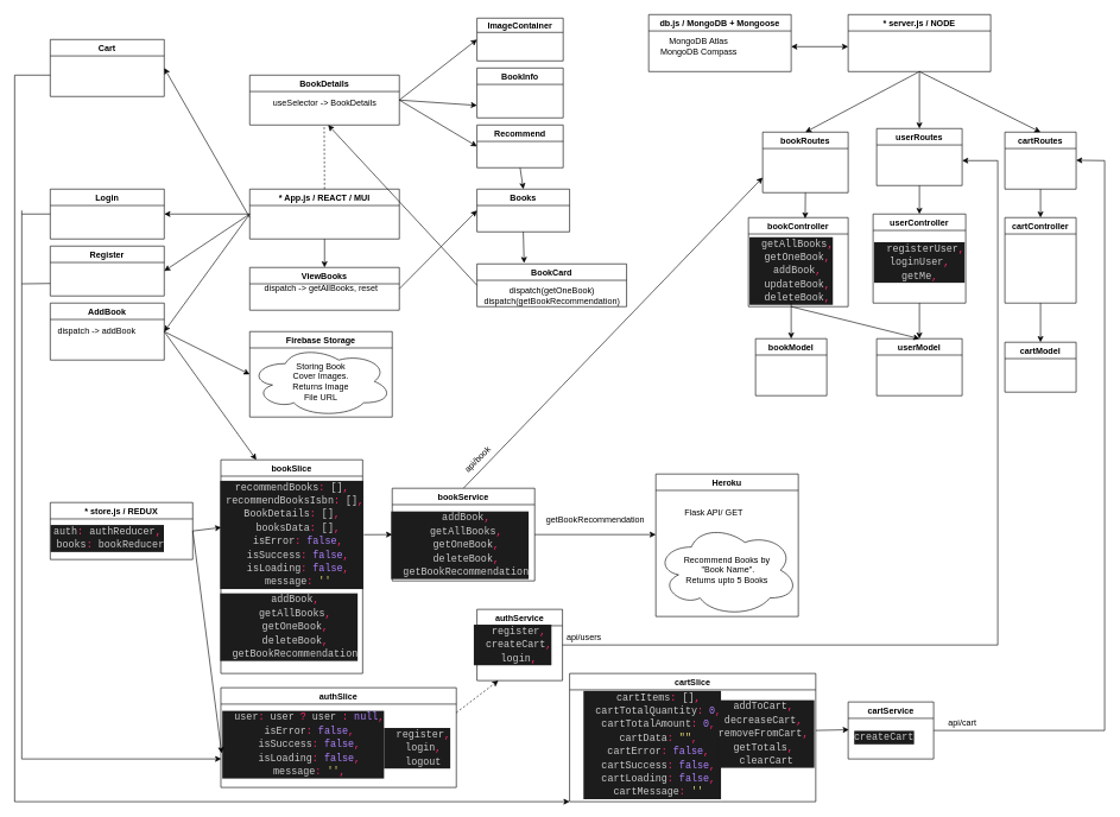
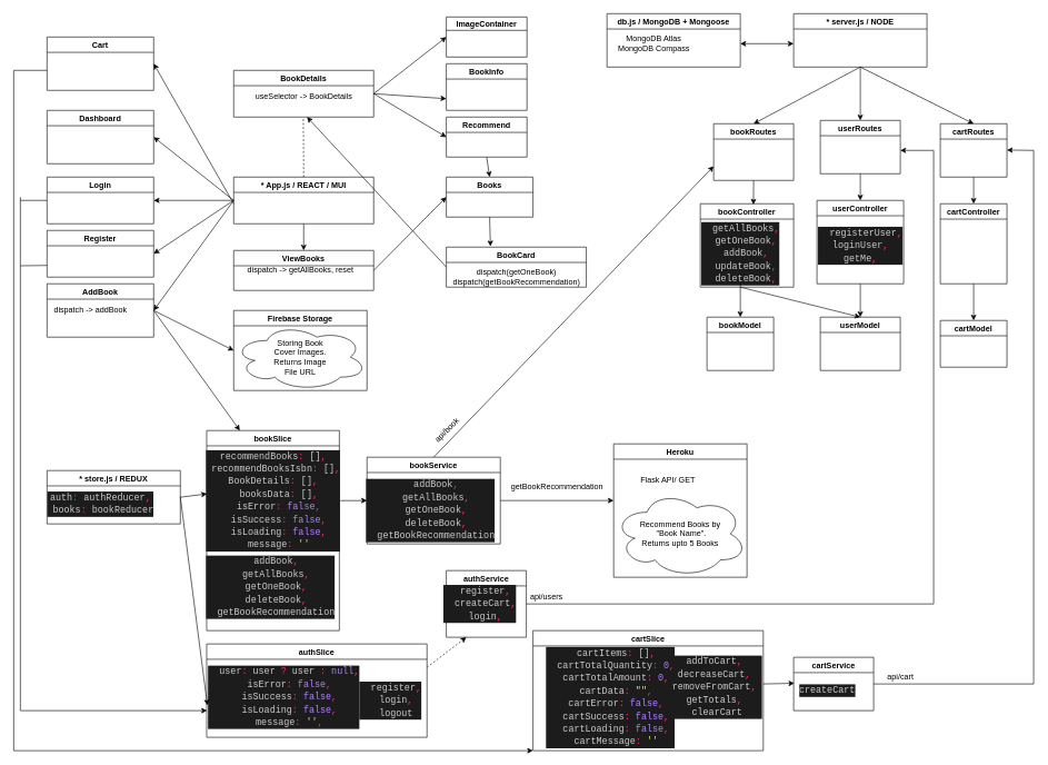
+ <mxCell id="59" value="Dashboard" style="swimlane;" parent="1" vertex="1"><mxGeometry x="70" y="165" width="160" height="80" as="geometry" /></mxCell>
+ <mxCell id="60" value="" style="endArrow=classic;html=1;rounded=0;exitX=0;exitY=0.5;exitDx=0;exitDy=0;entryX=1;entryY=0.5;entryDx=0;entryDy=0;" parent="1" source="18" target="59" edge="1"><mxGeometry width="50" height="50" relative="1" as="geometry"><mxPoint x="730" y="615" as="sourcePoint" /><mxPoint x="780" y="565" as="targetPoint" /></mxGeometry></mxCell>
